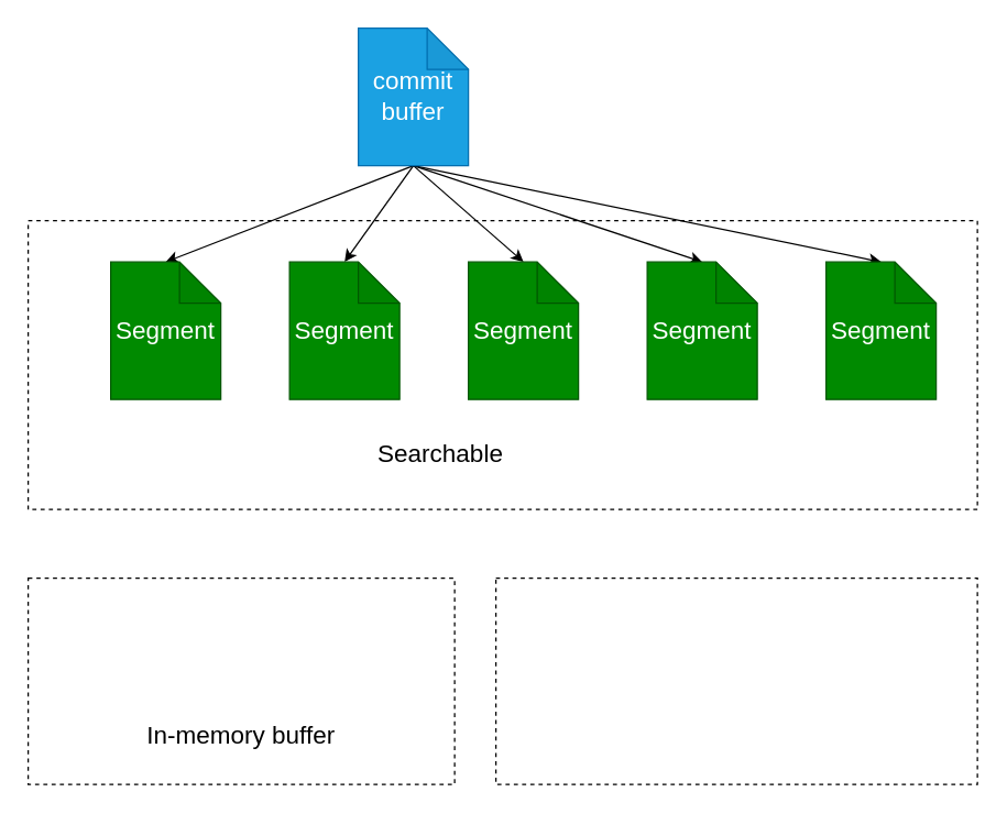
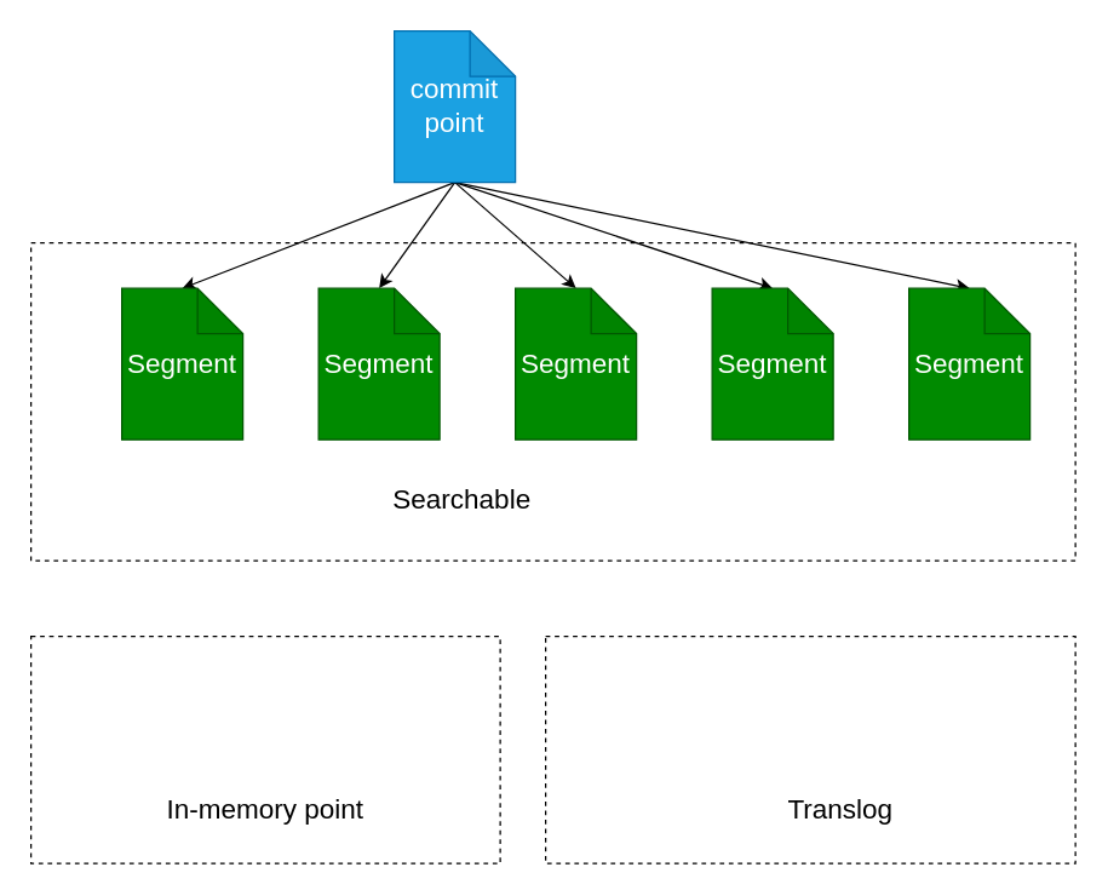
- <mxCell id="8" value="commit buffer" style="shape=note;whiteSpace=wrap;html=1;backgroundOutline=1;darkOpacity=0.05;fontSize=18;fillColor=#1ba1e2;fontColor=#ffffff;strokeColor=#006EAF;" parent="1" vertex="1"><mxGeometry x="260" y="20" width="80" height="100" as="geometry" /></mxCell>
+ <mxCell id="8" value="commit point" style="shape=note;whiteSpace=wrap;html=1;backgroundOutline=1;darkOpacity=0.05;fontSize=18;fillColor=#1ba1e2;fontColor=#ffffff;strokeColor=#006EAF;" parent="1" vertex="1"><mxGeometry x="260" y="20" width="80" height="100" as="geometry" /></mxCell>
- <mxCell id="13" value="Searchable" style="text;html=1;strokeColor=none;fillColor=none;align=center;verticalAlign=middle;whiteSpace=wrap;rounded=0;dashed=1;fontSize=18;" parent="1" vertex="1"><mxGeometry x="230" y="300" width="180" height="60" as="geometry" /></mxCell>
+ <mxCell id="13" value="Searchable" style="text;html=1;strokeColor=none;fillColor=none;align=center;verticalAlign=middle;whiteSpace=wrap;rounded=0;dashed=1;fontSize=18;" parent="1" vertex="1"><mxGeometry x="215" y="300" width="180" height="60" as="geometry" /></mxCell>
- <mxCell id="15" value="In-memory buffer" style="text;html=1;strokeColor=none;fillColor=none;align=center;verticalAlign=middle;whiteSpace=wrap;rounded=0;dashed=1;fontSize=18;" parent="1" vertex="1"><mxGeometry x="100" y="510" width="150" height="50" as="geometry" /></mxCell>
+ <mxCell id="15" value="In-memory point" style="text;html=1;strokeColor=none;fillColor=none;align=center;verticalAlign=middle;whiteSpace=wrap;rounded=0;dashed=1;fontSize=18;" parent="1" vertex="1"><mxGeometry x="100" y="510" width="150" height="50" as="geometry" /></mxCell>
+ <mxCell id="17" value="Translog" style="text;html=1;strokeColor=none;fillColor=none;align=center;verticalAlign=middle;whiteSpace=wrap;rounded=0;dashed=1;fontSize=18;" parent="1" vertex="1"><mxGeometry x="480" y="510" width="150" height="50" as="geometry" /></mxCell>
